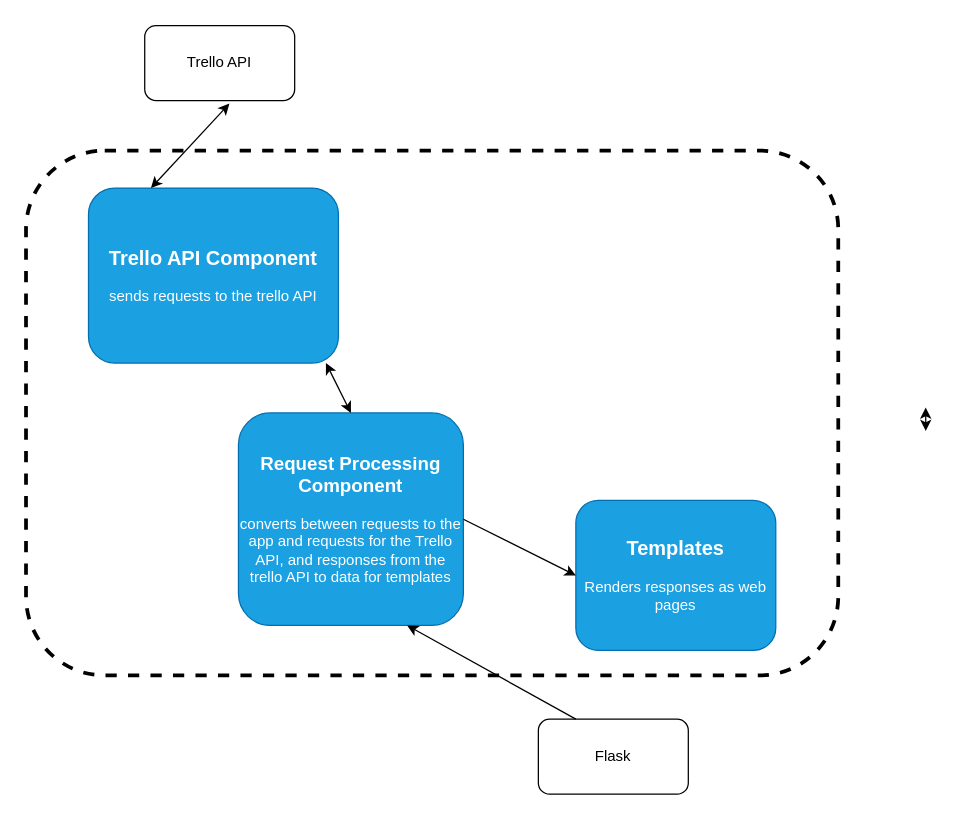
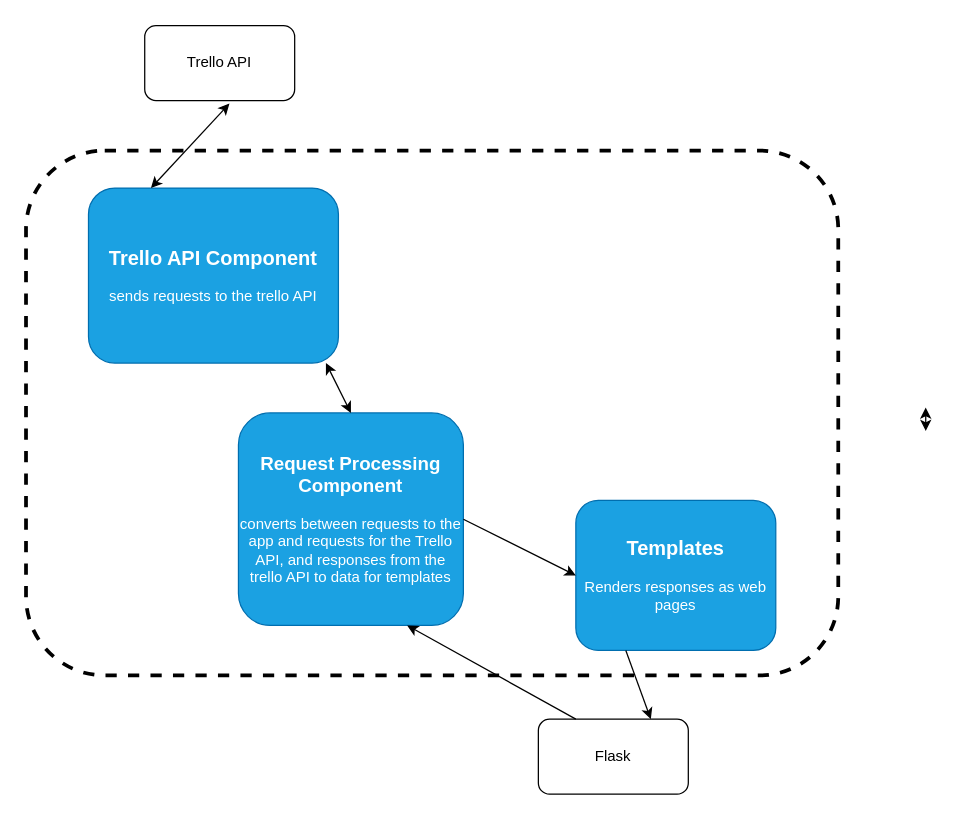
+ <mxCell id="11" value="" style="endArrow=classic;html=1;exitX=0.25;exitY=1;exitDx=0;exitDy=0;entryX=0.75;entryY=0;entryDx=0;entryDy=0;" edge="1" parent="1" source="10" target="9"><mxGeometry width="50" height="50" relative="1" as="geometry"><mxPoint x="360" y="350" as="sourcePoint" /><mxPoint x="410" y="300" as="targetPoint" /></mxGeometry></mxCell>
